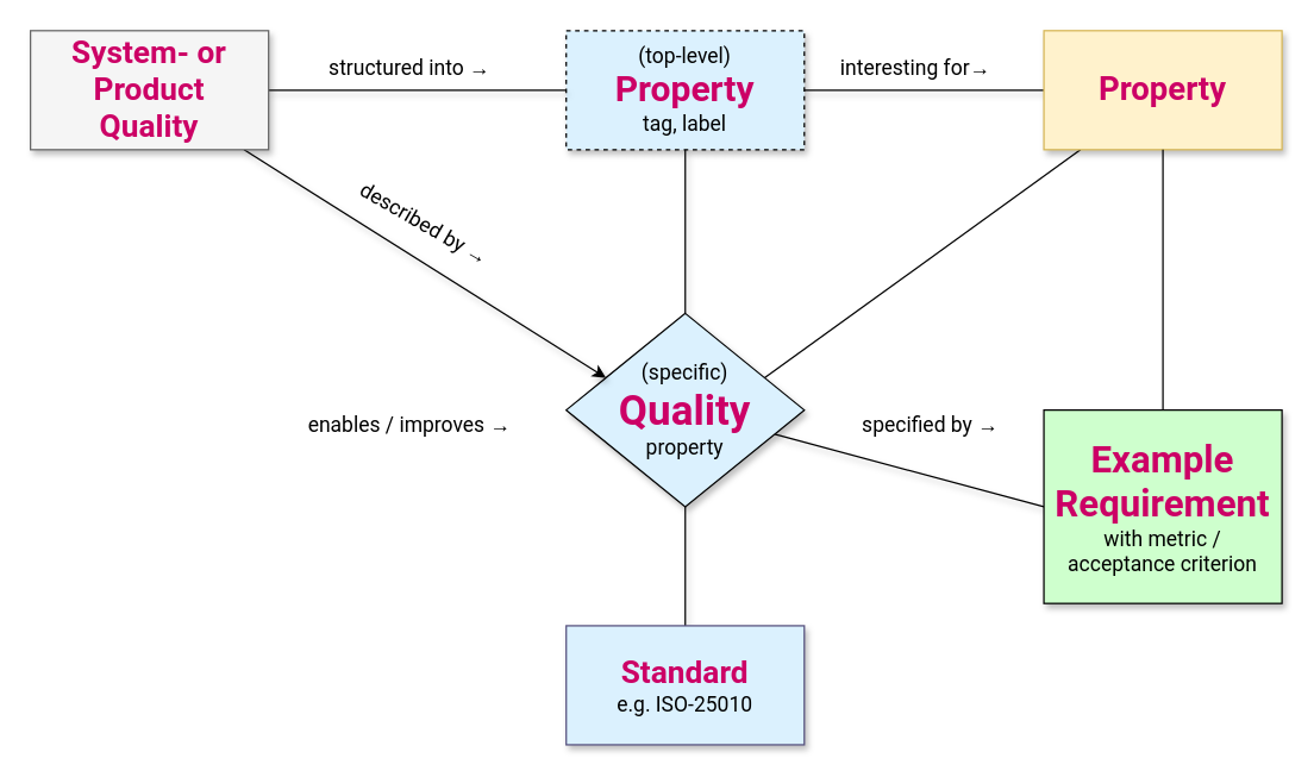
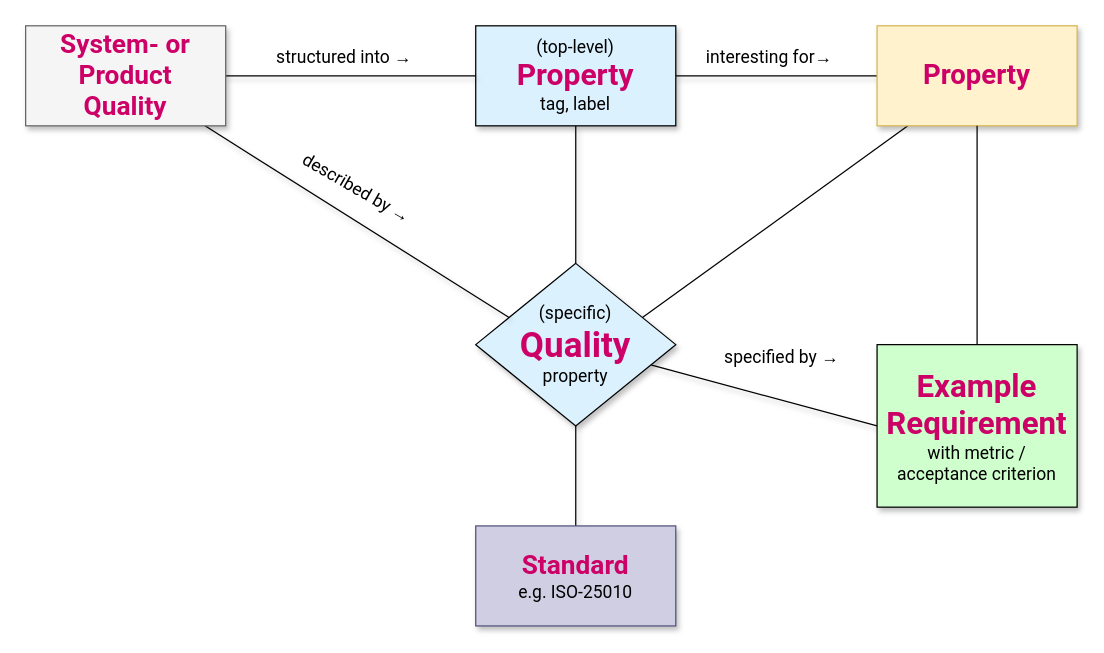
- <mxCell id="4" value="&lt;font style=&quot;font-size: 14px;&quot;&gt;(top-level)&lt;/font&gt;&lt;div&gt;&lt;font style=&quot;font-size: 24px; color: rgb(204, 0, 102);&quot;&gt;&lt;b&gt;Property&lt;/b&gt;&lt;/font&gt;&lt;/div&gt;&lt;div&gt;&lt;font style=&quot;font-size: 14px;&quot;&gt;tag, label&lt;/font&gt;&lt;/div&gt;" style="rounded=0;whiteSpace=wrap;html=1;fillColor=light-dark(#dbf1fe, #ededed);fontFamily=Roboto;shadow=1;dashed=1;" parent="1" vertex="1"><mxGeometry x="380" y="20" width="160" height="80" as="geometry" /></mxCell>
+ <mxCell id="4" value="&lt;font style=&quot;font-size: 14px;&quot;&gt;(top-level)&lt;/font&gt;&lt;div&gt;&lt;font style=&quot;font-size: 24px; color: rgb(204, 0, 102);&quot;&gt;&lt;b&gt;Property&lt;/b&gt;&lt;/font&gt;&lt;/div&gt;&lt;div&gt;&lt;font style=&quot;font-size: 14px;&quot;&gt;tag, label&lt;/font&gt;&lt;/div&gt;" style="rounded=0;whiteSpace=wrap;html=1;fillColor=light-dark(#dbf1fe, #ededed);fontFamily=Roboto;shadow=1;" parent="1" vertex="1"><mxGeometry x="380" y="20" width="160" height="80" as="geometry" /></mxCell>
- <mxCell id="11" style="rounded=0;orthogonalLoop=1;jettySize=auto;html=1;entryX=0;entryY=0.25;entryDx=0;entryDy=0;endArrow=classic;startFill=0;fontFamily=Roboto;shadow=1;" parent="1" source="12" target="7" edge="1"><mxGeometry relative="1" as="geometry" /></mxCell>
+ <mxCell id="11" style="rounded=0;orthogonalLoop=1;jettySize=auto;html=1;entryX=0;entryY=0.25;entryDx=0;entryDy=0;endArrow=none;startFill=0;fontFamily=Roboto;shadow=1;" parent="1" source="12" target="7" edge="1"><mxGeometry relative="1" as="geometry" /></mxCell>
- <mxCell id="20" value="&lt;p class=&quot;p1&quot; style=&quot;margin: 0px; font-variant-numeric: normal; font-variant-east-asian: normal; font-variant-alternates: normal; font-size-adjust: none; font-kerning: auto; font-optical-sizing: auto; font-feature-settings: normal; font-variation-settings: normal; font-variant-position: normal; font-variant-emoji: normal; font-stretch: normal; line-height: normal;&quot;&gt;&lt;font style=&quot;font-size: 14px;&quot;&gt;enables / improves →&lt;/font&gt;&lt;/p&gt;" style="text;html=1;align=center;verticalAlign=middle;whiteSpace=wrap;rounded=0;fontFamily=Roboto;" vertex="1" parent="1"><mxGeometry x="200" y="270" width="150" height="30" as="geometry" /></mxCell>
- <mxCell id="14" value="&lt;font style=&quot;font-size: 21px; color: rgb(204, 0, 102);&quot;&gt;&lt;b style=&quot;&quot;&gt;Standard&lt;/b&gt;&lt;/font&gt;&lt;span style=&quot;font-size: 14px; background-color: transparent; color: light-dark(rgb(0, 0, 0), rgb(255, 255, 255));&quot;&gt;&lt;br&gt;e.g. ISO-25010&lt;/span&gt;" style="rounded=0;whiteSpace=wrap;html=1;fontFamily=Roboto;fillColor=#dbf1fe;strokeColor=#56517e;shadow=1;" parent="1" vertex="1"><mxGeometry x="380" y="420" width="160" height="80" as="geometry" /></mxCell>
+ <mxCell id="14" value="&lt;font style=&quot;font-size: 21px; color: rgb(204, 0, 102);&quot;&gt;&lt;b style=&quot;&quot;&gt;Standard&lt;/b&gt;&lt;/font&gt;&lt;span style=&quot;font-size: 14px; background-color: transparent; color: light-dark(rgb(0, 0, 0), rgb(255, 255, 255));&quot;&gt;&lt;br&gt;e.g. ISO-25010&lt;/span&gt;" style="rounded=0;whiteSpace=wrap;html=1;fontFamily=Roboto;fillColor=#d0cee2;strokeColor=#56517e;shadow=1;" parent="1" vertex="1"><mxGeometry x="380" y="420" width="160" height="80" as="geometry" /></mxCell>
